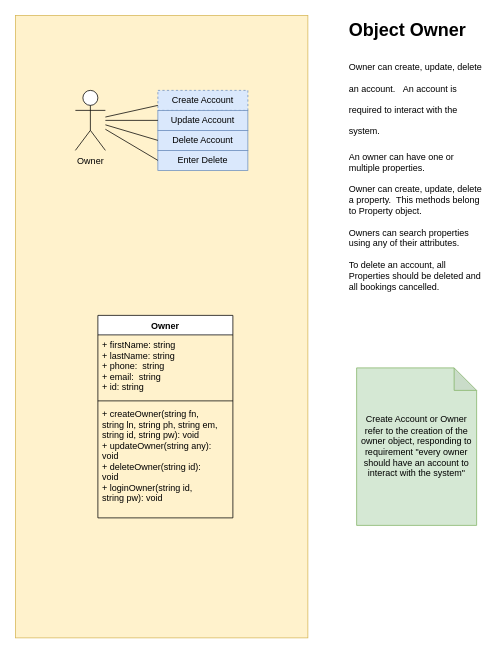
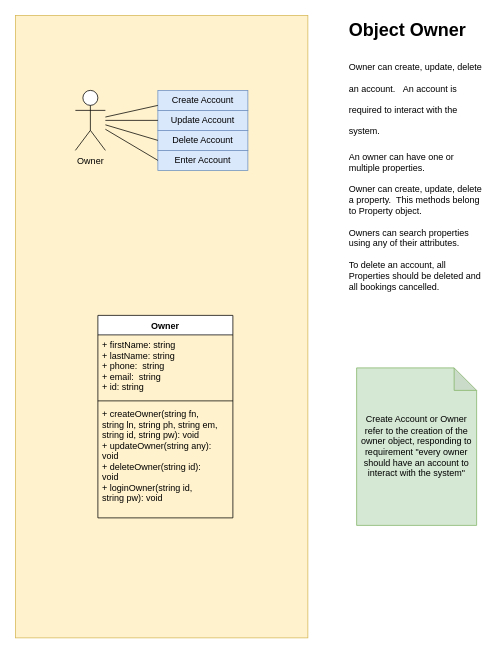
- <mxCell id="10" value="Create Account" style="rounded=0;whiteSpace=wrap;html=1;fillColor=#dae8fc;strokeColor=#6c8ebf;dashed=1;" vertex="1" parent="1"><mxGeometry x="210" y="120" width="120" height="26.667" as="geometry" /></mxCell>
+ <mxCell id="10" value="Create Account" style="rounded=0;whiteSpace=wrap;html=1;fillColor=#dae8fc;strokeColor=#6c8ebf;" vertex="1" parent="1"><mxGeometry x="210" y="120" width="120" height="26.667" as="geometry" /></mxCell>
- <mxCell id="16" value="Enter Delete" style="rounded=0;whiteSpace=wrap;html=1;fillColor=#dae8fc;strokeColor=#6c8ebf;" vertex="1" parent="1"><mxGeometry x="210" y="200.003" width="120" height="26.667" as="geometry" /></mxCell>
+ <mxCell id="16" value="Enter Account" style="rounded=0;whiteSpace=wrap;html=1;fillColor=#dae8fc;strokeColor=#6c8ebf;" vertex="1" parent="1"><mxGeometry x="210" y="200.003" width="120" height="26.667" as="geometry" /></mxCell>
